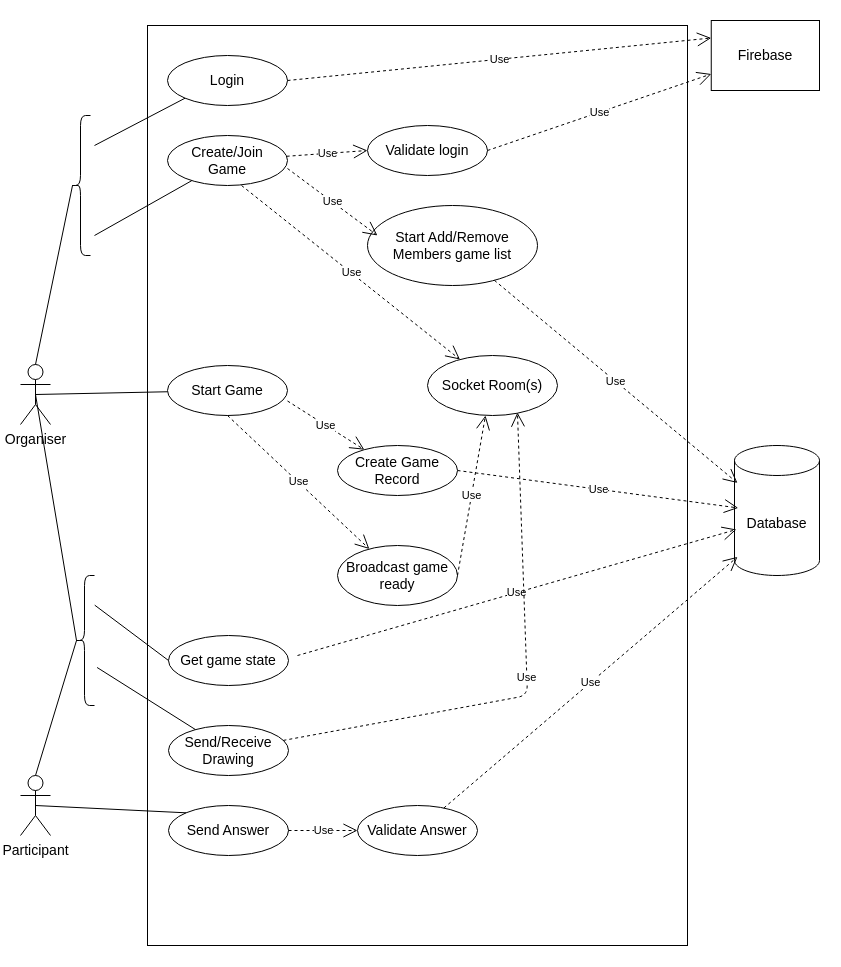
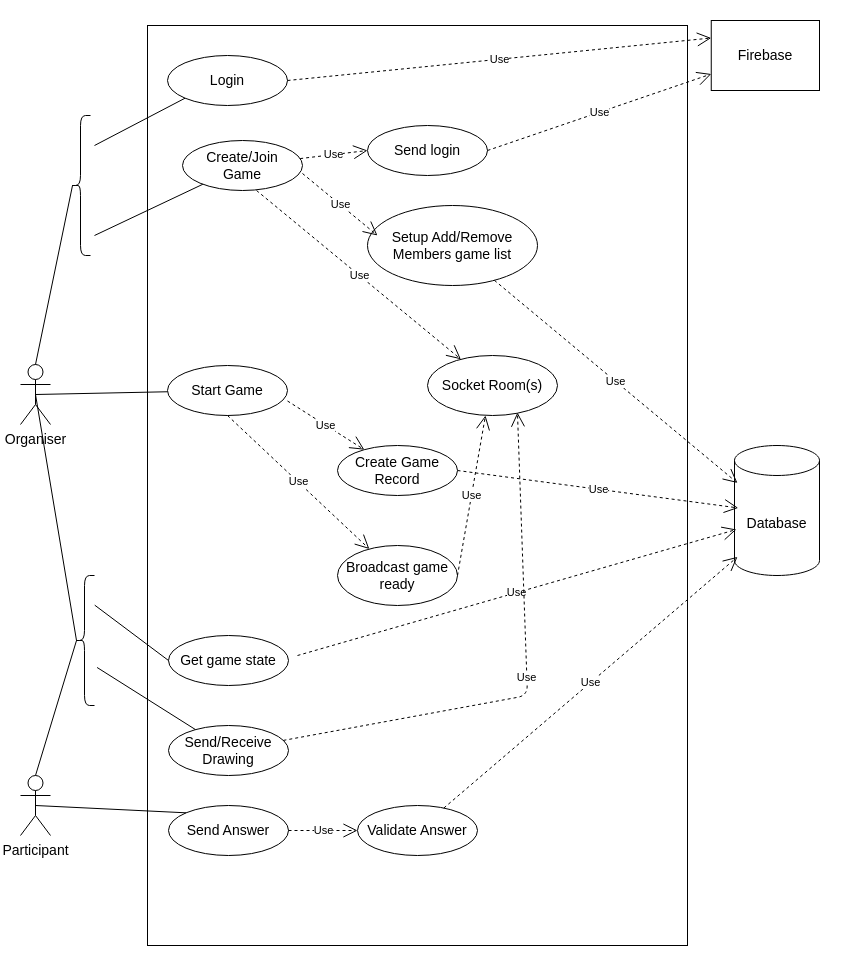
- <mxCell id="6" value="&lt;font style=&quot;font-size: 14px&quot;&gt;Validate login&lt;/font&gt;" style="ellipse;whiteSpace=wrap;html=1;" parent="1" vertex="1"><mxGeometry x="367" y="125" width="120" height="50" as="geometry" /></mxCell>
+ <mxCell id="6" value="&lt;font style=&quot;font-size: 14px&quot;&gt;Send login&lt;/font&gt;" style="ellipse;whiteSpace=wrap;html=1;" parent="1" vertex="1"><mxGeometry x="367" y="125" width="120" height="50" as="geometry" /></mxCell>
- <mxCell id="5" value="&lt;font style=&quot;font-size: 14px&quot;&gt;Create/Join&lt;br&gt;Game&lt;/font&gt;" style="ellipse;whiteSpace=wrap;html=1;" parent="1" vertex="1"><mxGeometry x="167" y="135" width="120" height="50" as="geometry" /></mxCell>
+ <mxCell id="5" value="&lt;font style=&quot;font-size: 14px&quot;&gt;Create/Join&lt;br&gt;Game&lt;/font&gt;" style="ellipse;whiteSpace=wrap;html=1;" parent="1" vertex="1"><mxGeometry x="182" y="140" width="120" height="50" as="geometry" /></mxCell>
- <mxCell id="7" value="&lt;font style=&quot;font-size: 14px&quot;&gt;Start Add/Remove Members game list&lt;/font&gt;" style="ellipse;whiteSpace=wrap;html=1;" parent="1" vertex="1"><mxGeometry x="367" y="205" width="170" height="80" as="geometry" /></mxCell>
+ <mxCell id="7" value="&lt;font style=&quot;font-size: 14px&quot;&gt;Setup Add/Remove Members game list&lt;/font&gt;" style="ellipse;whiteSpace=wrap;html=1;" parent="1" vertex="1"><mxGeometry x="367" y="205" width="170" height="80" as="geometry" /></mxCell>
